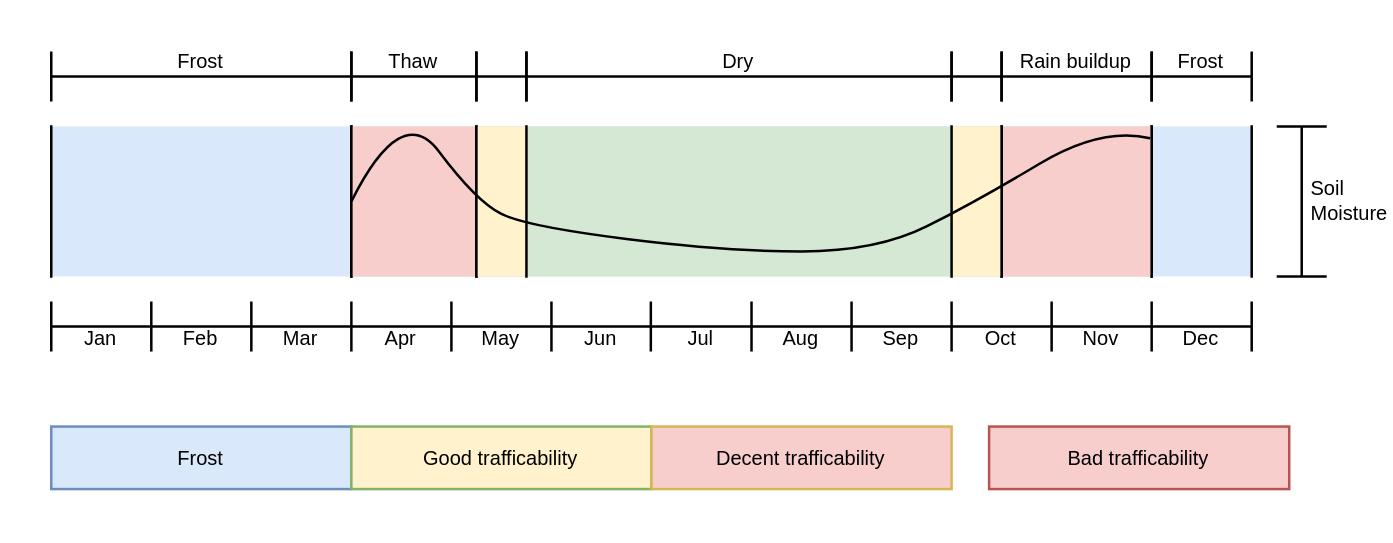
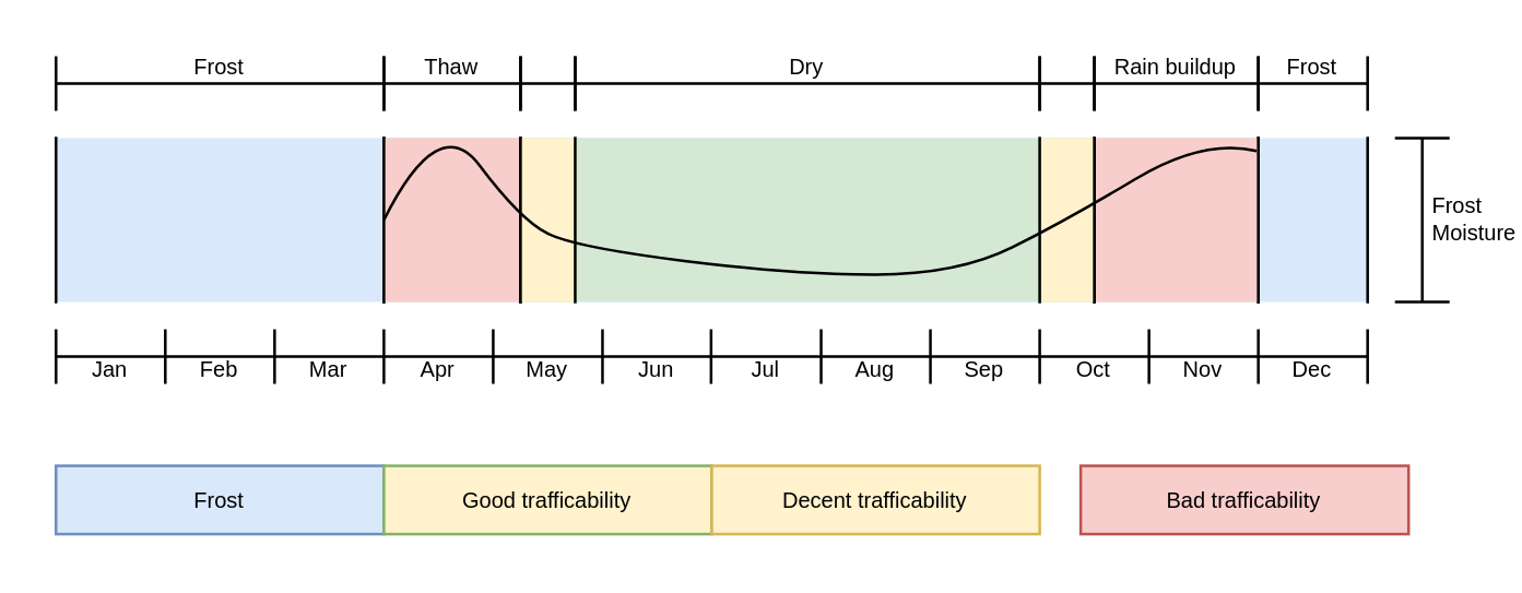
- <mxCell id="2" value="Soil Moisture" style="shape=crossbar;whiteSpace=wrap;html=1;rounded=1;direction=south;align=left;verticalAlign=middle;labelPosition=right;verticalLabelPosition=middle;fontSize=8;spacing=-6;" vertex="1" parent="1"><mxGeometry x="510" y="50" width="20" height="60" as="geometry" /></mxCell>
+ <mxCell id="2" value="Frost Moisture" style="shape=crossbar;whiteSpace=wrap;html=1;rounded=1;direction=south;align=left;verticalAlign=middle;labelPosition=right;verticalLabelPosition=middle;fontSize=8;spacing=-6;" vertex="1" parent="1"><mxGeometry x="510" y="50" width="20" height="60" as="geometry" /></mxCell>
- <mxCell id="44" value="&lt;font&gt;Decent trafficability&lt;/font&gt;" style="rounded=0;whiteSpace=wrap;html=1;fillColor=#f8cecc;strokeColor=#d6b656;fontSize=8;" vertex="1" parent="1"><mxGeometry x="260" y="170" width="120" height="25" as="geometry" /></mxCell>
+ <mxCell id="44" value="&lt;font&gt;Decent trafficability&lt;/font&gt;" style="rounded=0;whiteSpace=wrap;html=1;fillColor=#fff2cc;strokeColor=#d6b656;fontSize=8;" vertex="1" parent="1"><mxGeometry x="260" y="170" width="120" height="25" as="geometry" /></mxCell>
